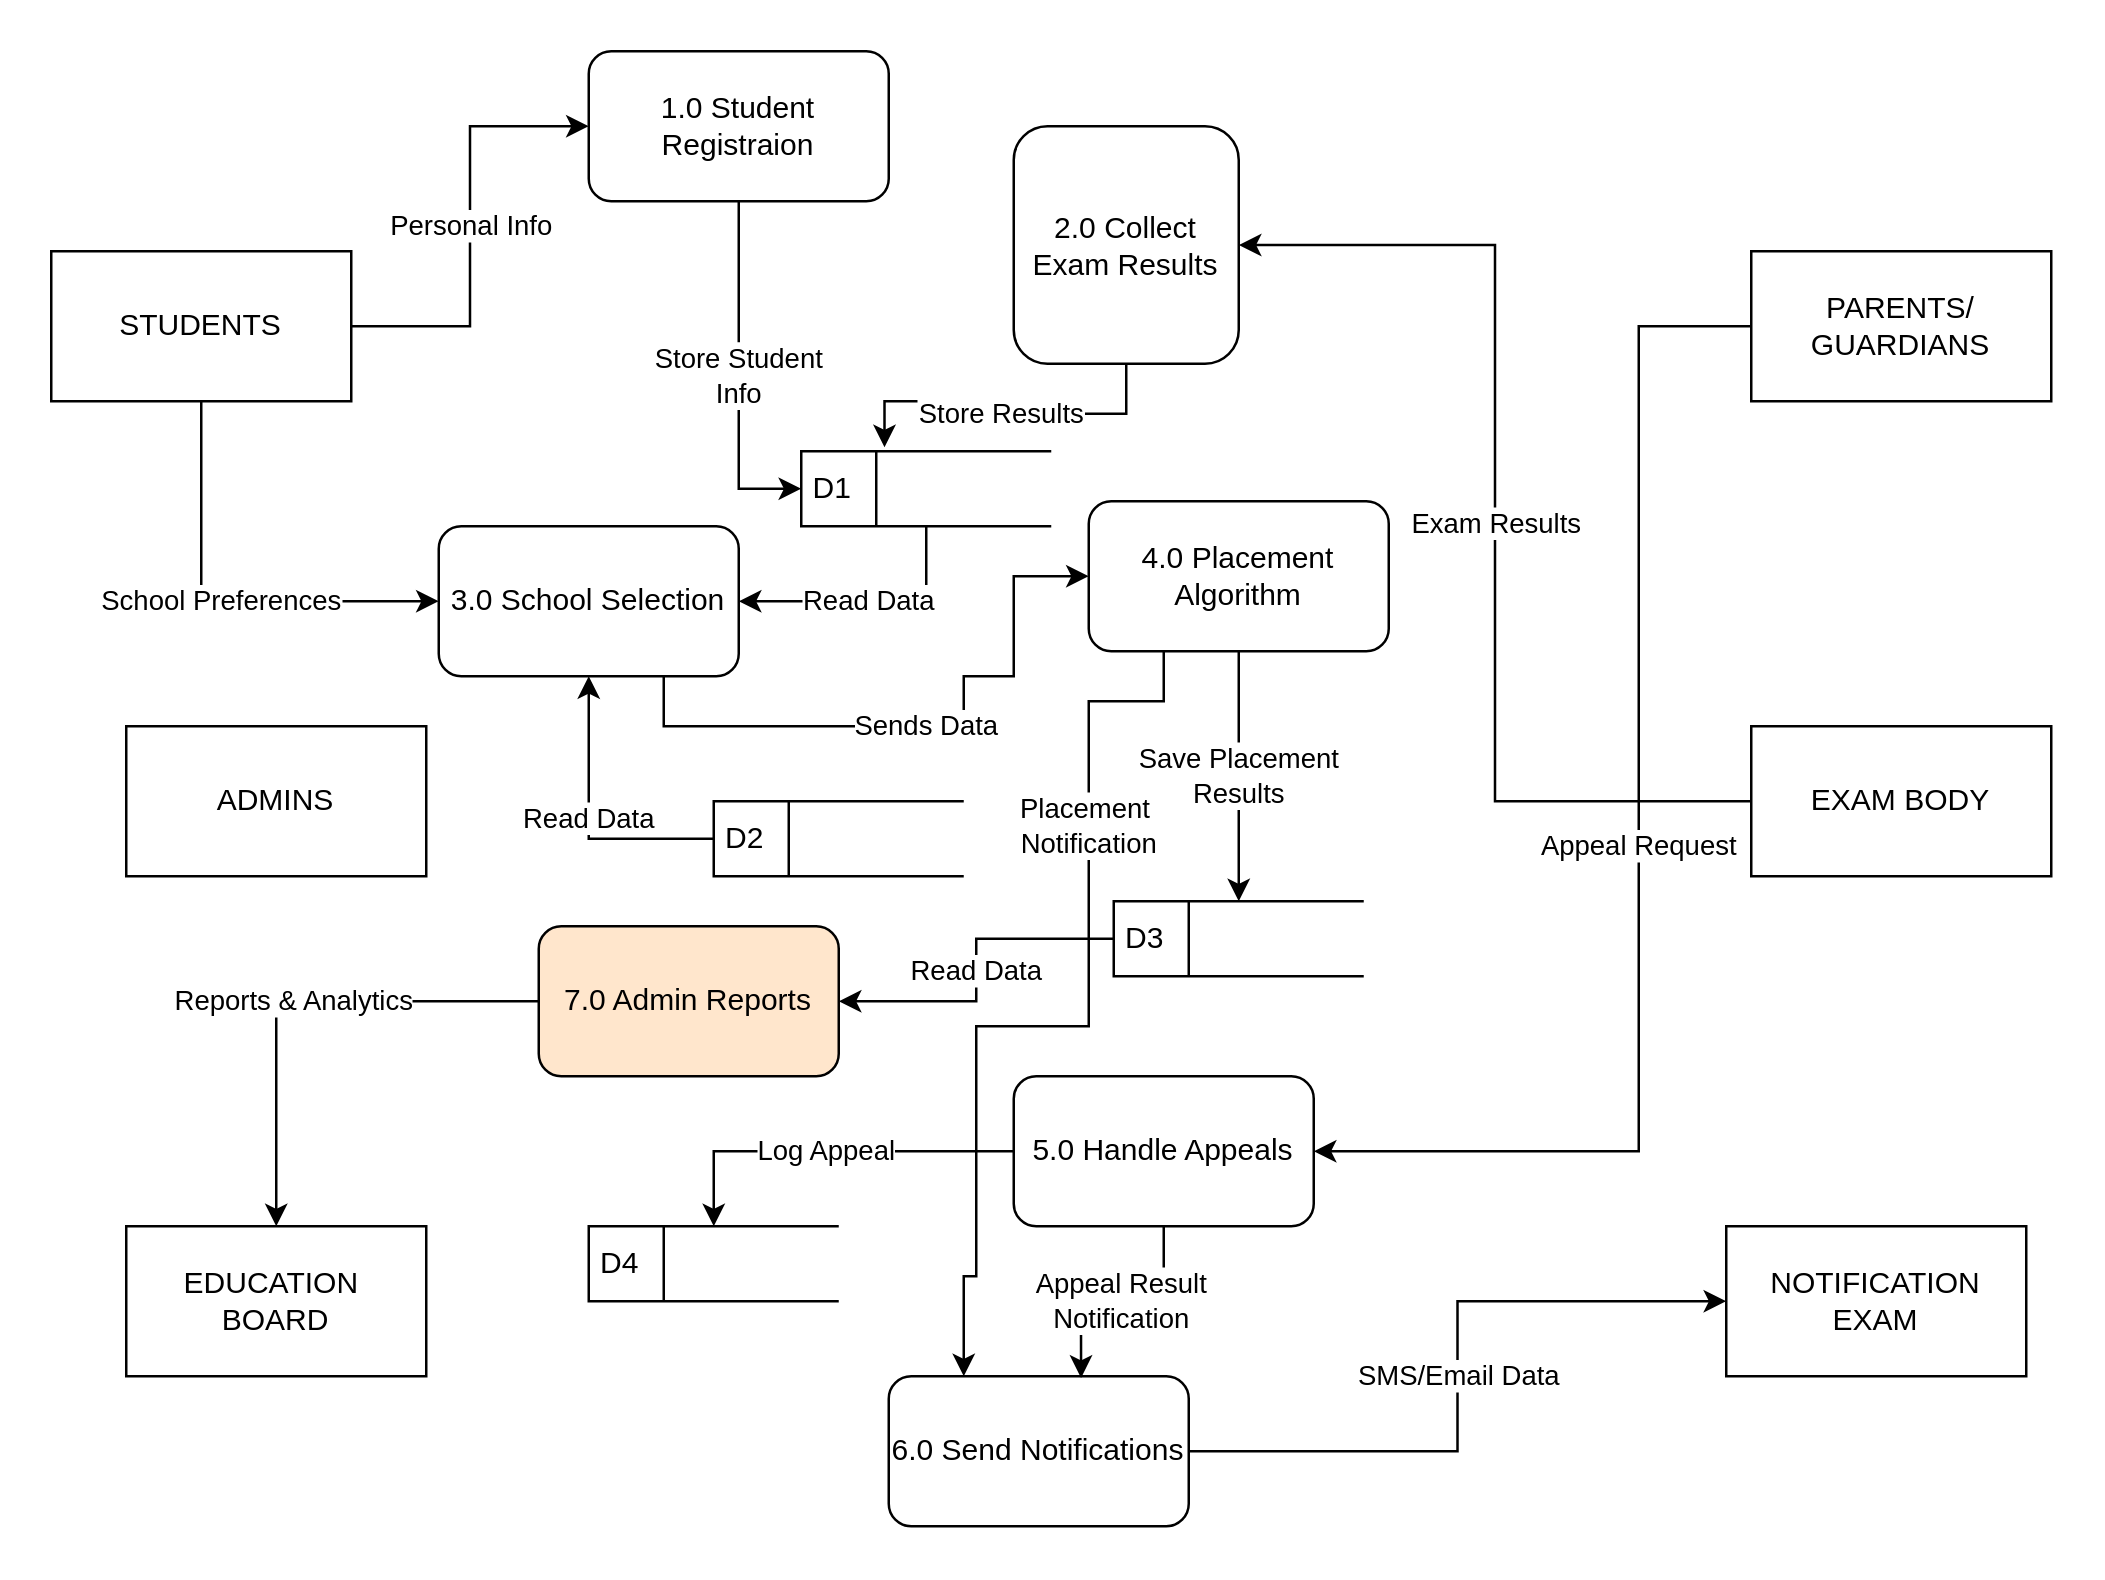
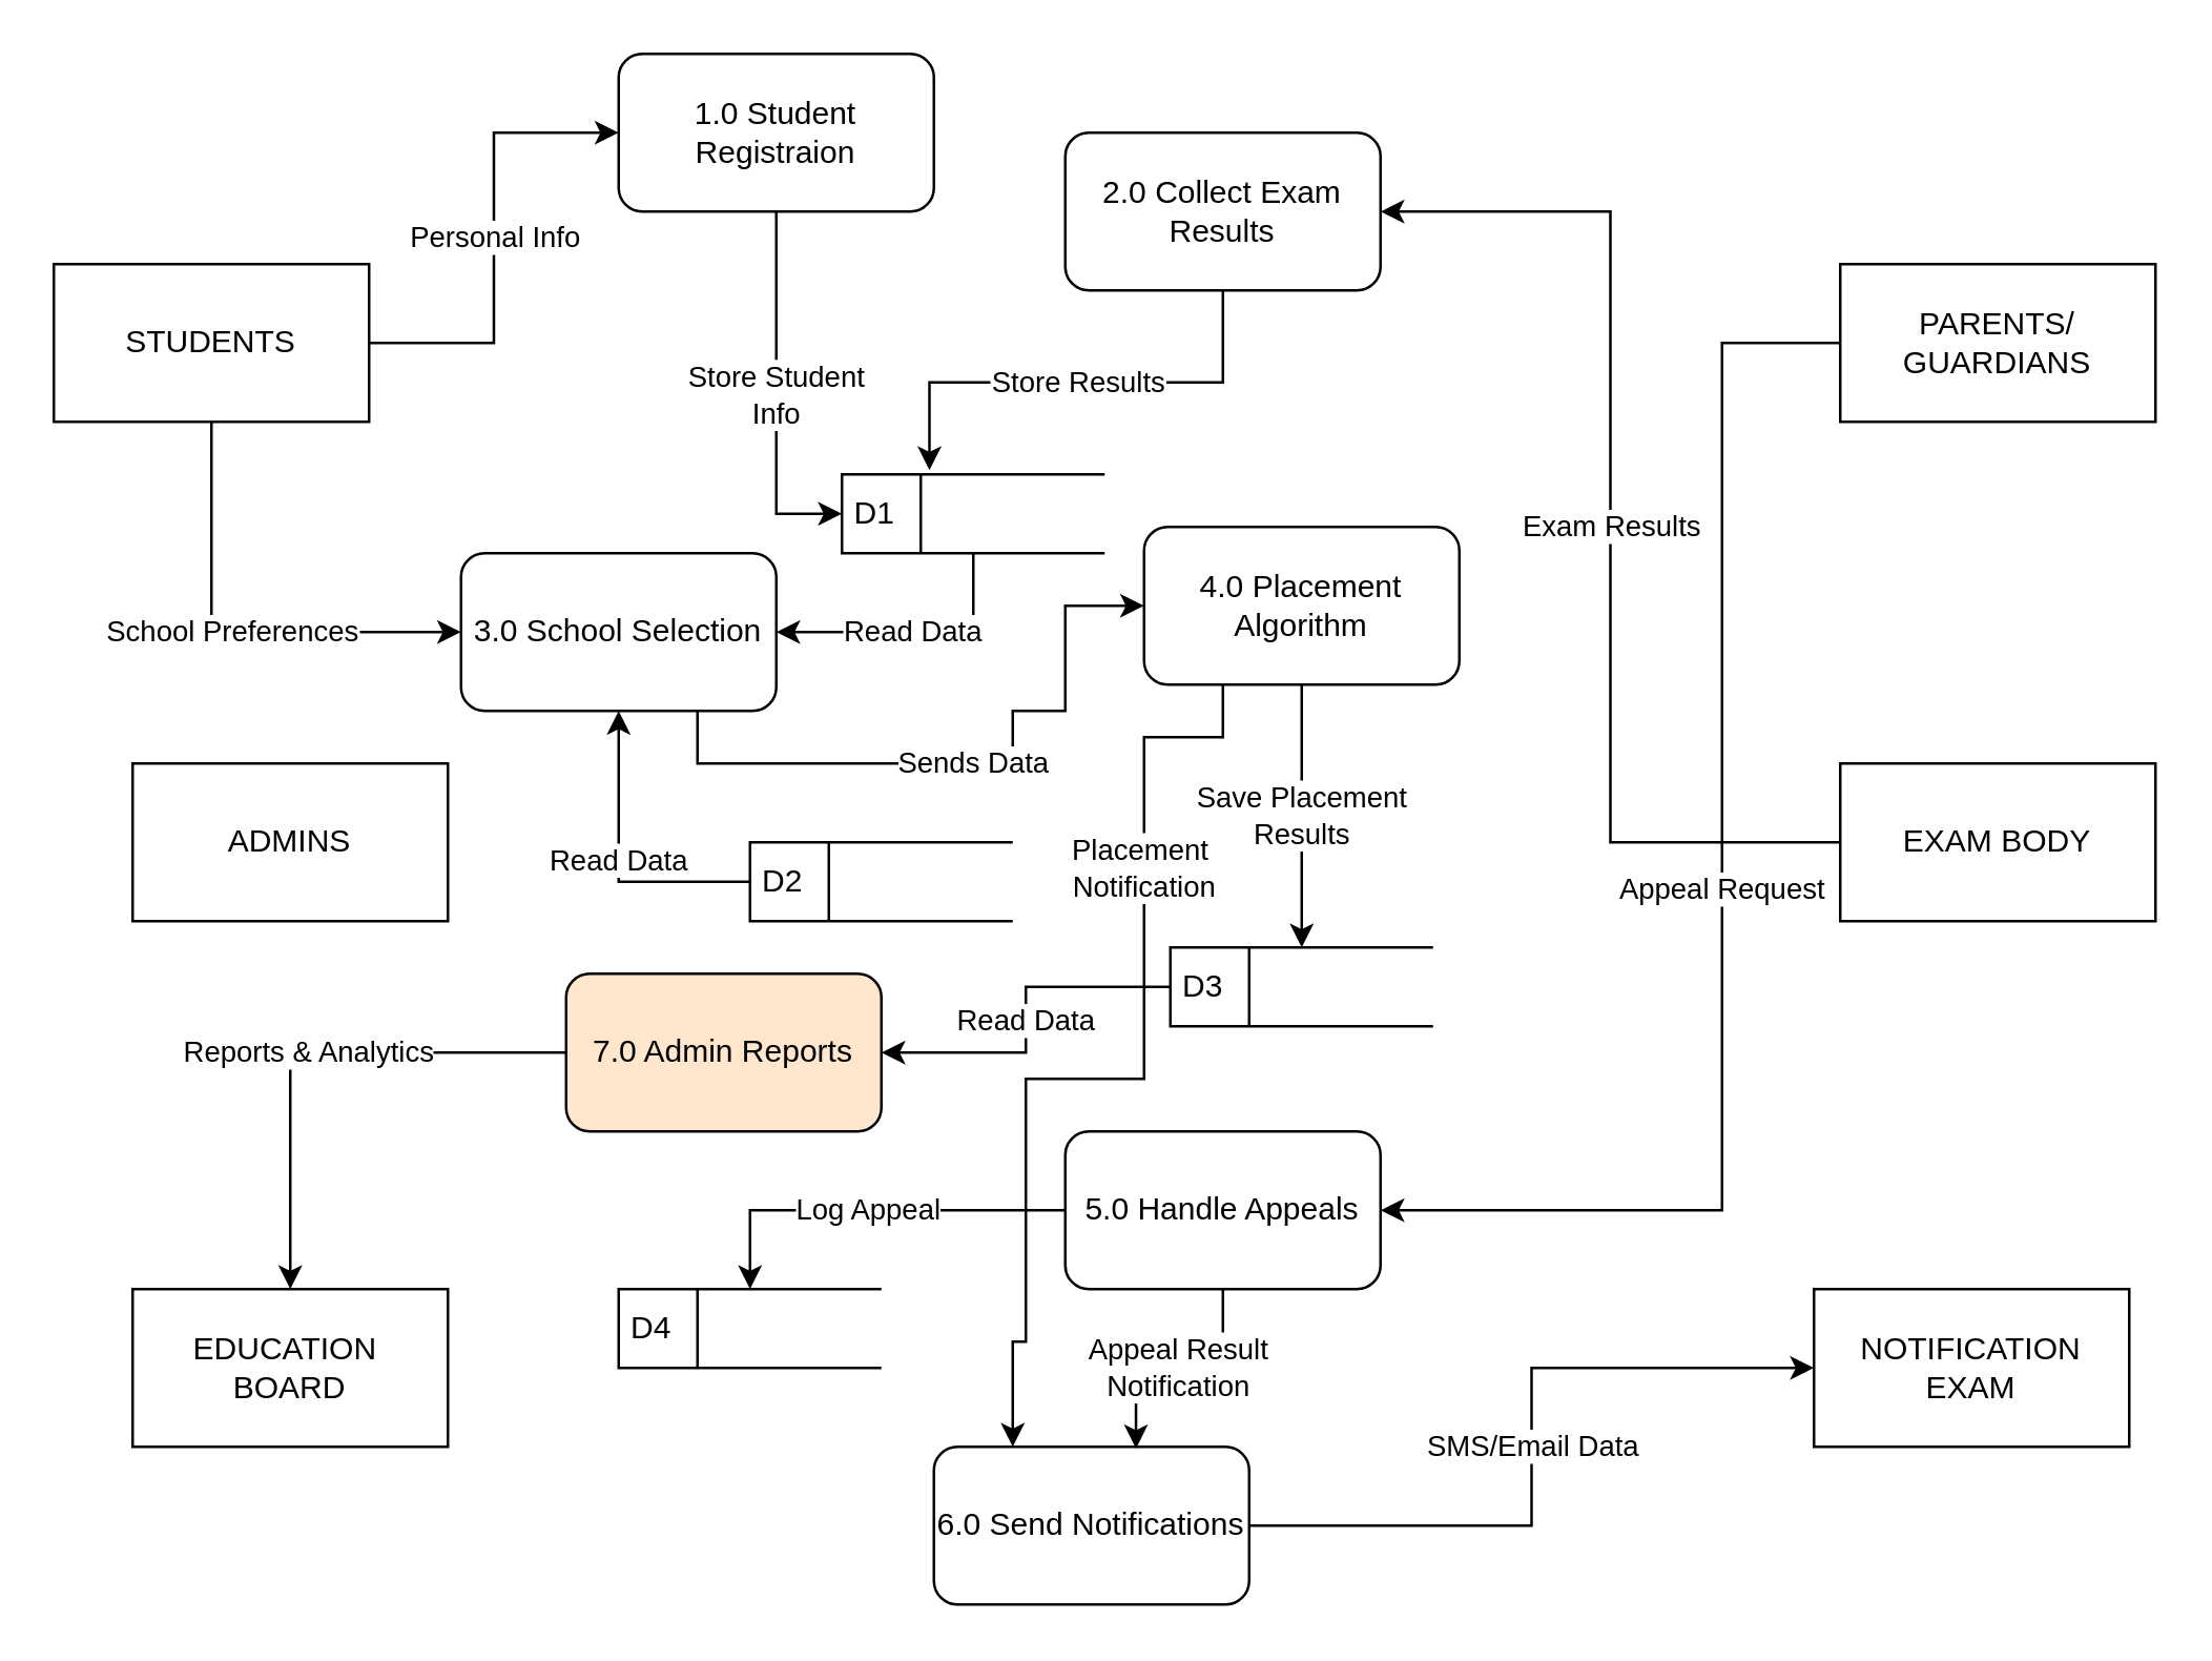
- <mxCell id="14" value="2.0 Collect Exam Results" style="rounded=1;whiteSpace=wrap;html=1;" vertex="1" parent="1"><mxGeometry x="405" y="50" width="90" height="95" as="geometry" /></mxCell>
+ <mxCell id="14" value="2.0 Collect Exam Results" style="rounded=1;whiteSpace=wrap;html=1;" vertex="1" parent="1"><mxGeometry x="405" y="50" width="120" height="60" as="geometry" /></mxCell>
